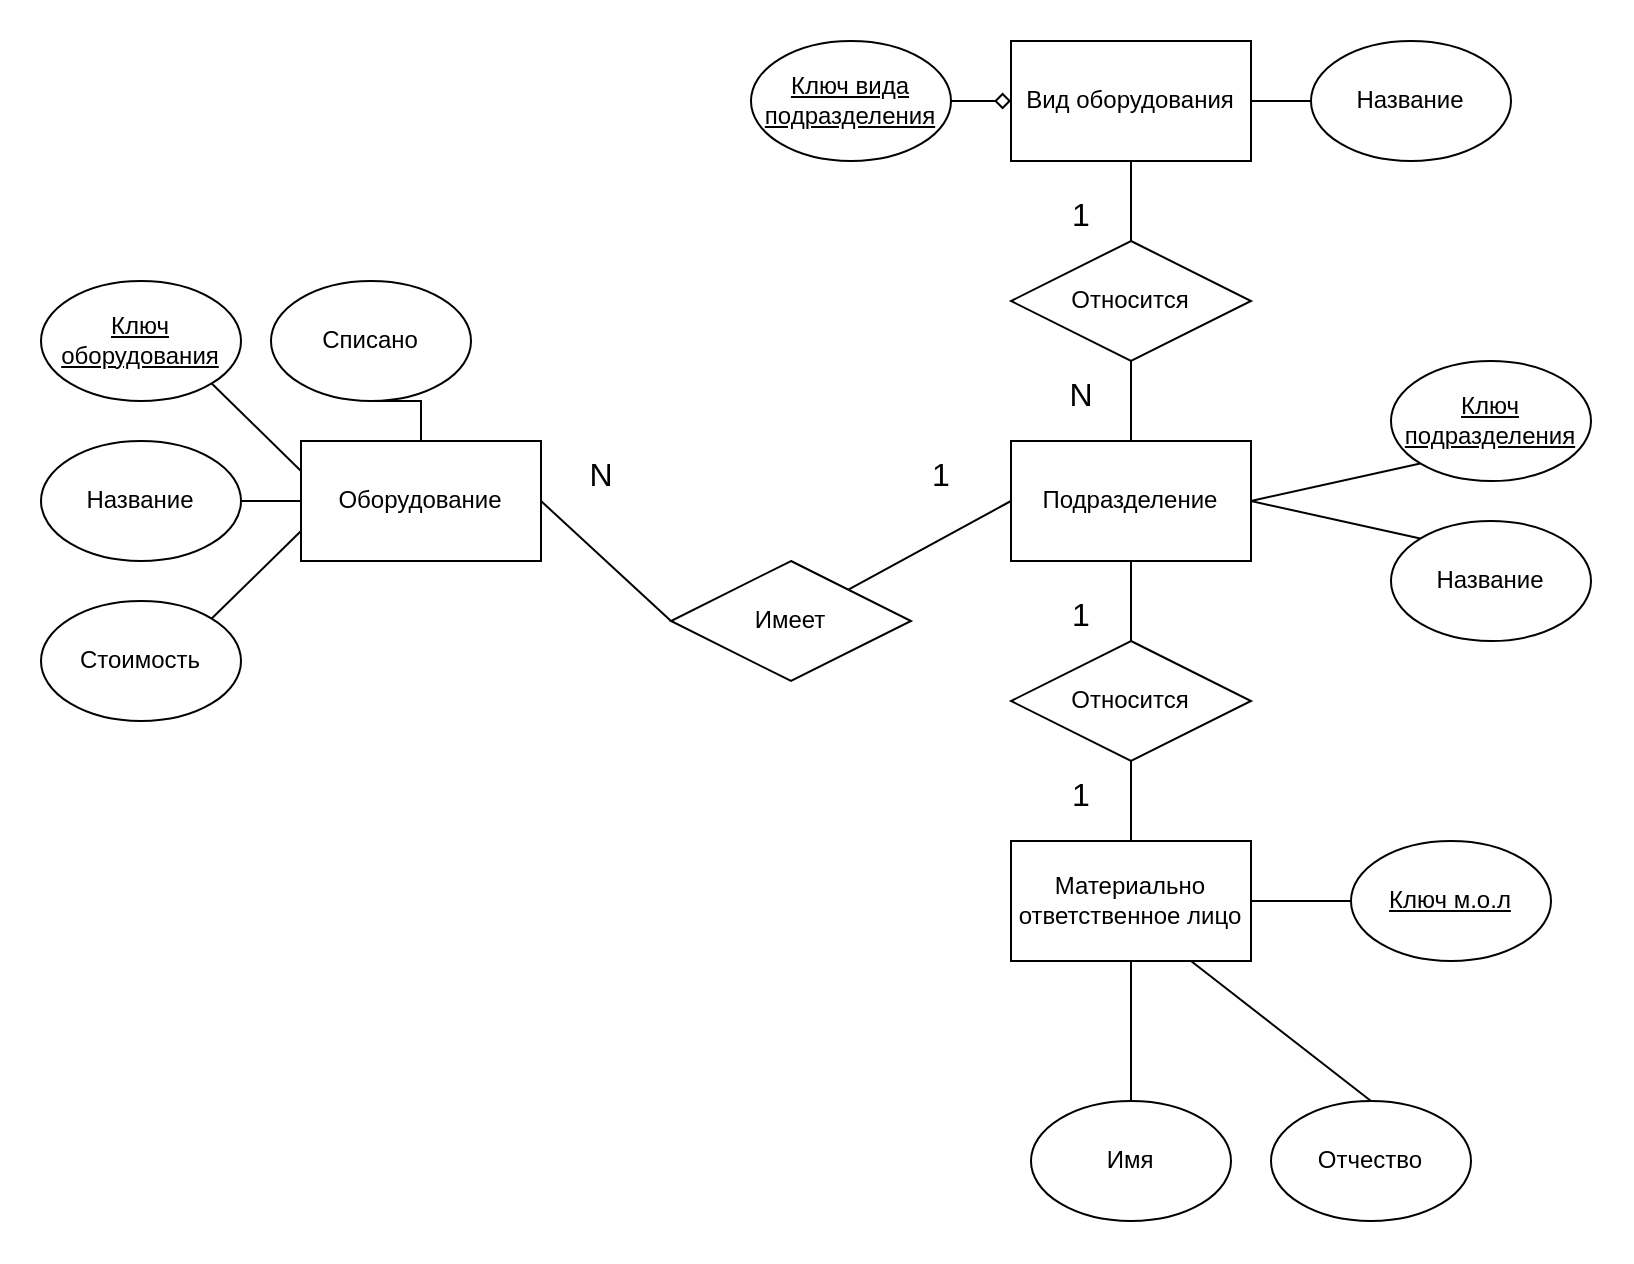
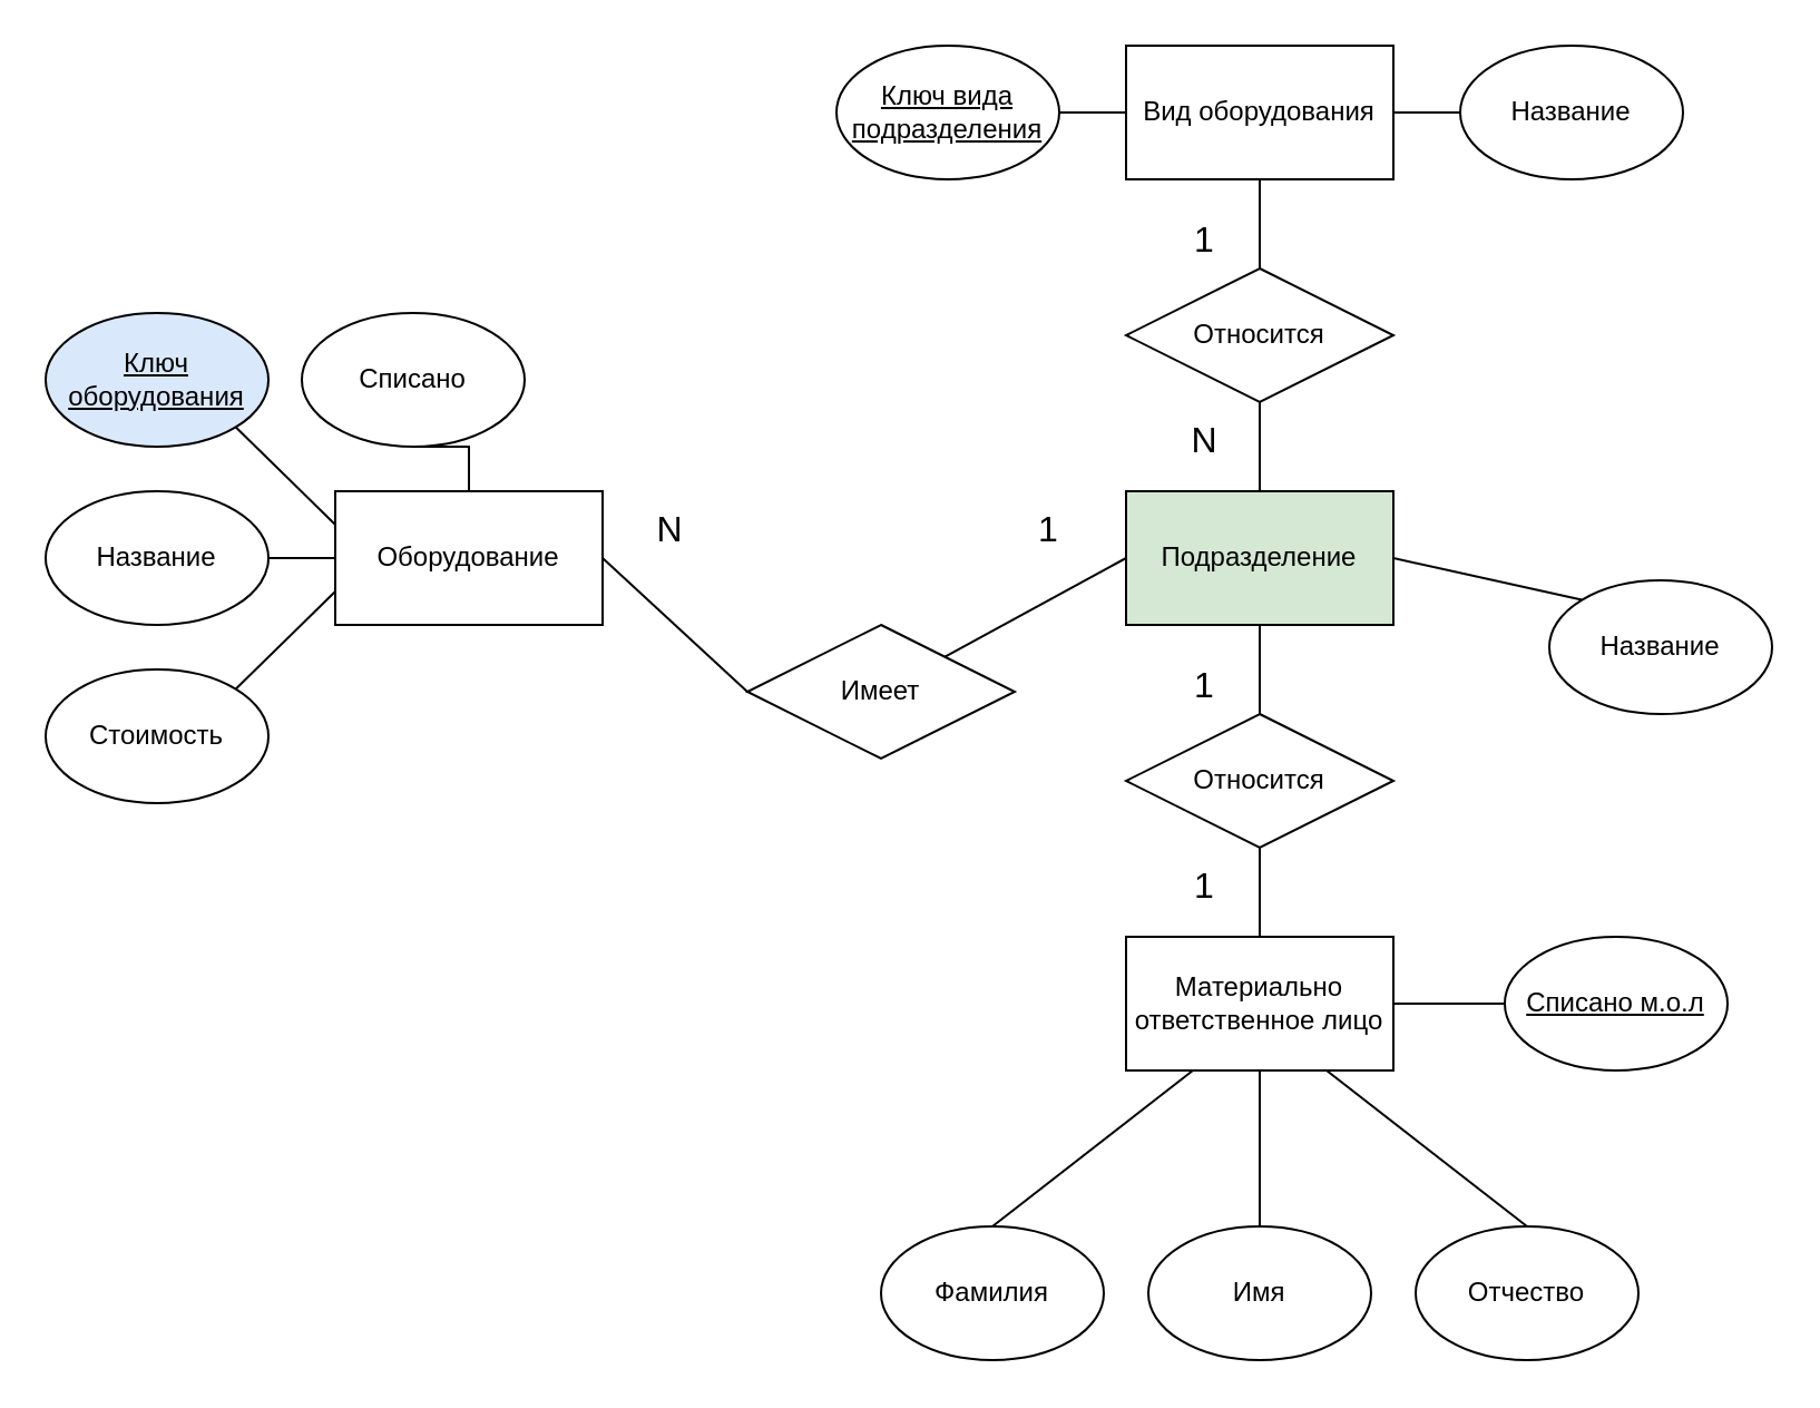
- <mxCell id="40" style="edgeStyle=orthogonalEdgeStyle;rounded=0;orthogonalLoop=1;jettySize=auto;html=1;exitX=1;exitY=0.5;exitDx=0;exitDy=0;entryX=0;entryY=0.5;entryDx=0;entryDy=0;endArrow=diamond;endFill=0;" parent="1" source="41" target="37" edge="1"><mxGeometry relative="1" as="geometry" /></mxCell>
+ <mxCell id="40" style="edgeStyle=orthogonalEdgeStyle;rounded=0;orthogonalLoop=1;jettySize=auto;html=1;exitX=1;exitY=0.5;exitDx=0;exitDy=0;entryX=0;entryY=0.5;entryDx=0;entryDy=0;endArrow=none;endFill=0;" parent="1" source="41" target="37" edge="1"><mxGeometry relative="1" as="geometry" /></mxCell>
- <mxCell id="7" value="&lt;u&gt;Ключ оборудования&lt;/u&gt;" style="ellipse;whiteSpace=wrap;html=1;" parent="1" vertex="1"><mxGeometry x="20" y="140" width="100" height="60" as="geometry" /></mxCell>
+ <mxCell id="7" value="&lt;u&gt;Ключ оборудования&lt;/u&gt;" style="ellipse;whiteSpace=wrap;html=1;fillColor=#dae8fc;" parent="1" vertex="1"><mxGeometry x="20" y="140" width="100" height="60" as="geometry" /></mxCell>
- <mxCell id="9" value="&lt;u&gt;Ключ подразделения&lt;/u&gt;" style="ellipse;whiteSpace=wrap;html=1;" parent="1" vertex="1"><mxGeometry x="695" y="180" width="100" height="60" as="geometry" /></mxCell>
- <mxCell id="15" style="orthogonalLoop=1;jettySize=auto;html=1;exitX=0;exitY=1;exitDx=0;exitDy=0;entryX=1;entryY=0.5;entryDx=0;entryDy=0;rounded=0;endArrow=none;endFill=0;" parent="1" source="9" target="4" edge="1"><mxGeometry relative="1" as="geometry"><mxPoint x="110.4" y="271.186" as="sourcePoint" /><mxPoint x="135" y="315" as="targetPoint" /></mxGeometry></mxCell>
- <mxCell id="4" value="Подразделение" style="rounded=0;whiteSpace=wrap;html=1;" parent="1" vertex="1"><mxGeometry x="505" y="220" width="120" height="60" as="geometry" /></mxCell>
+ <mxCell id="4" value="Подразделение" style="rounded=0;whiteSpace=wrap;html=1;fillColor=#d5e8d4;" parent="1" vertex="1"><mxGeometry x="505" y="220" width="120" height="60" as="geometry" /></mxCell>
- <mxCell id="8" value="&lt;u&gt;Ключ м.о.л&lt;/u&gt;" style="ellipse;whiteSpace=wrap;html=1;" parent="1" vertex="1"><mxGeometry x="675" y="420" width="100" height="60" as="geometry" /></mxCell>
+ <mxCell id="8" value="&lt;u&gt;Списано м.о.л&lt;/u&gt;" style="ellipse;whiteSpace=wrap;html=1;" parent="1" vertex="1"><mxGeometry x="675" y="420" width="100" height="60" as="geometry" /></mxCell>
+ <mxCell id="16" style="orthogonalLoop=1;jettySize=auto;html=1;exitX=0.5;exitY=0;exitDx=0;exitDy=0;rounded=0;endArrow=none;endFill=0;entryX=0.25;entryY=1;entryDx=0;entryDy=0;" parent="1" source="12" target="5" edge="1"><mxGeometry relative="1" as="geometry"><mxPoint x="425" y="550" as="sourcePoint" /><mxPoint x="565" y="470" as="targetPoint" /></mxGeometry></mxCell>
+ <mxCell id="12" value="Фамилия" style="ellipse;whiteSpace=wrap;html=1;" parent="1" vertex="1"><mxGeometry x="395" y="550" width="100" height="60" as="geometry" /></mxCell>
